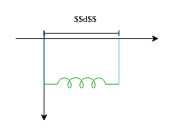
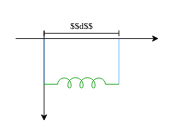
- <mxCell id="6" value="$$d$$" style="text;html=1;align=center;verticalAlign=middle;resizable=0;points=[];autosize=1;strokeColor=none;fillColor=none;fontFamily=Times New Roman;" parent="1" vertex="1"><mxGeometry x="88" y="10" width="50" height="30" as="geometry" /></mxCell>
+ <mxCell id="6" value="$$d$$" style="text;html=1;align=center;verticalAlign=middle;resizable=0;points=[];autosize=1;strokeColor=none;fillColor=none;fontFamily=Times New Roman;" parent="1" vertex="1"><mxGeometry x="83" y="20" width="50" height="30" as="geometry" /></mxCell>
